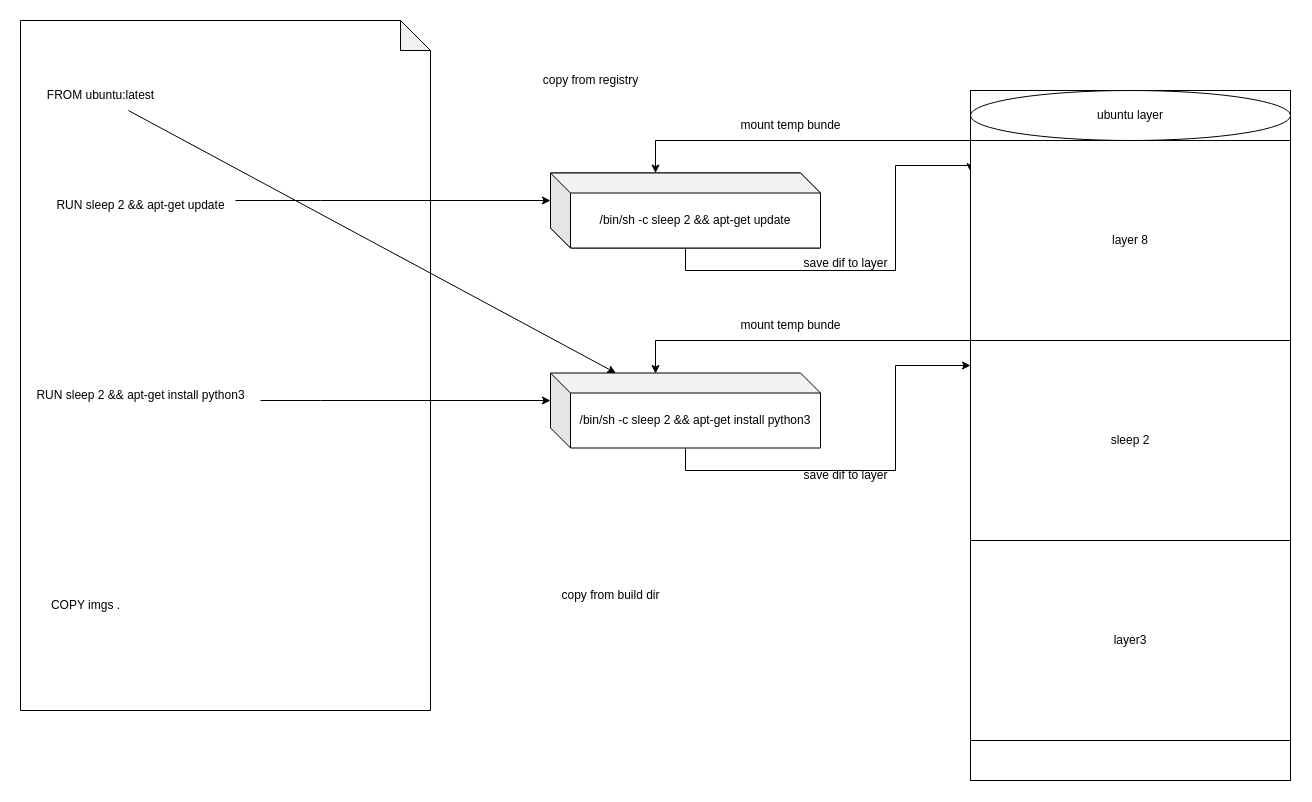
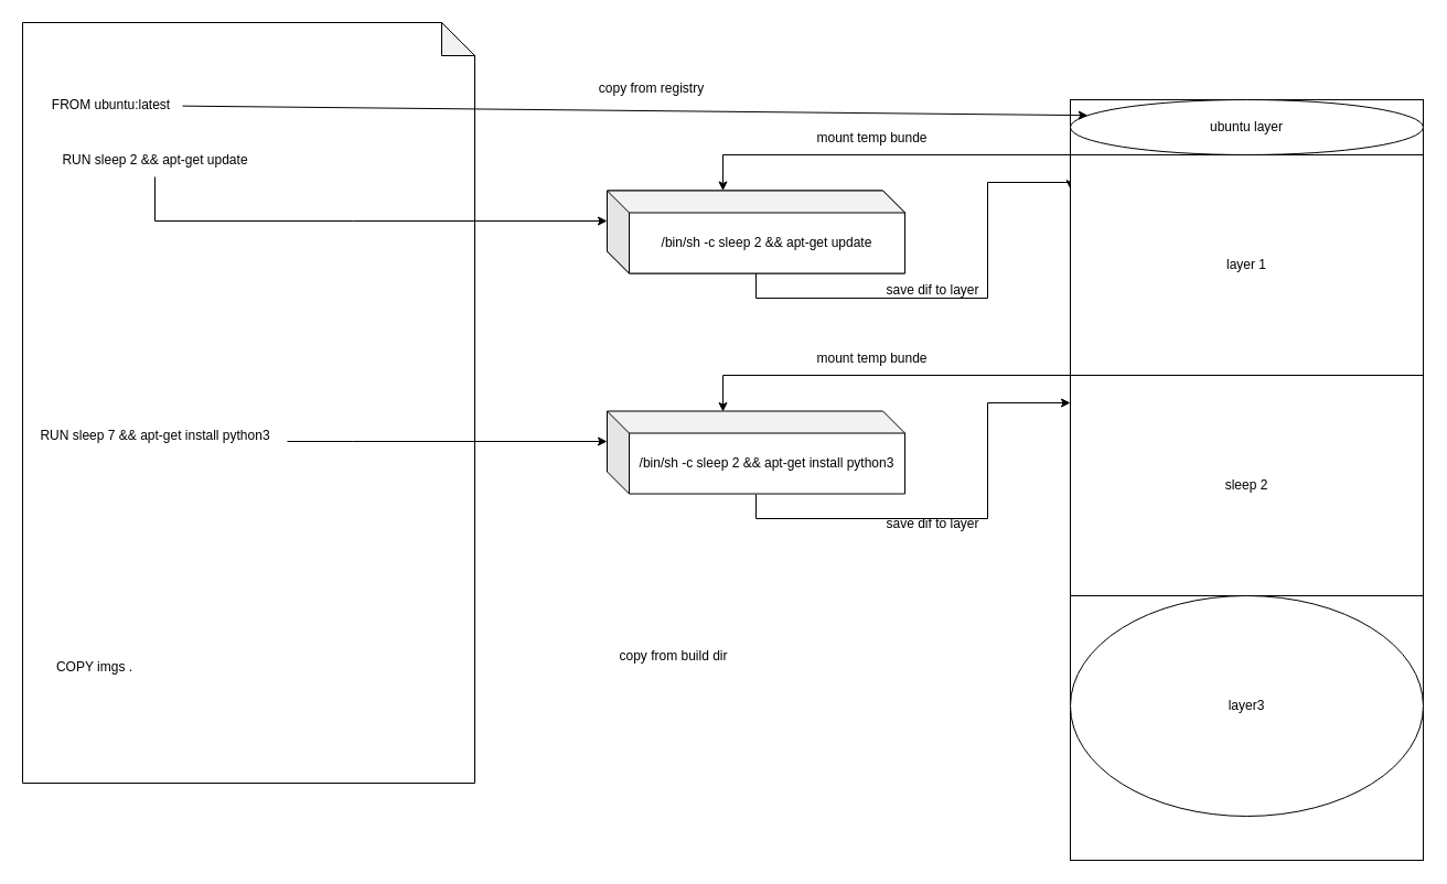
- <mxCell id="12" value="RUN sleep 2 &amp;amp;&amp;amp; apt-get update" style="text;html=1;align=center;verticalAlign=middle;resizable=0;points=[];autosize=1;strokeColor=none;fillColor=none;" vertex="1" parent="1"><mxGeometry x="45" y="190" width="190" height="30" as="geometry" /></mxCell>
+ <mxCell id="12" value="RUN sleep 2 &amp;amp;&amp;amp; apt-get update" style="text;html=1;align=center;verticalAlign=middle;resizable=0;points=[];autosize=1;strokeColor=none;fillColor=none;" vertex="1" parent="1"><mxGeometry x="45" y="130" width="190" height="30" as="geometry" /></mxCell>
- <mxCell id="9" value="" style="endArrow=classic;html=1;rounded=0;" edge="1" parent="1" source="8" target="22"><mxGeometry width="50" height="50" relative="1" as="geometry"><mxPoint x="870" y="250" as="sourcePoint" /><mxPoint x="920" y="200" as="targetPoint" /></mxGeometry></mxCell>
+ <mxCell id="9" value="" style="endArrow=classic;html=1;rounded=0;entryX=0;entryY=0.25;entryDx=0;entryDy=0;" edge="1" parent="1" source="8" target="7"><mxGeometry width="50" height="50" relative="1" as="geometry"><mxPoint x="870" y="250" as="sourcePoint" /><mxPoint x="920" y="200" as="targetPoint" /></mxGeometry></mxCell>
- <mxCell id="14" value="layer 8" style="rounded=0;whiteSpace=wrap;html=1;" vertex="1" parent="1"><mxGeometry x="970" y="140" width="320" height="200" as="geometry" /></mxCell>
+ <mxCell id="14" value="layer 1" style="rounded=0;whiteSpace=wrap;html=1;" vertex="1" parent="1"><mxGeometry x="970" y="140" width="320" height="200" as="geometry" /></mxCell>
- <mxCell id="16" value="RUN sleep 2 &amp;amp;&amp;amp; apt-get install python3" style="text;html=1;align=center;verticalAlign=middle;resizable=0;points=[];autosize=1;strokeColor=none;fillColor=none;" vertex="1" parent="1"><mxGeometry x="25" y="380" width="230" height="30" as="geometry" /></mxCell>
+ <mxCell id="16" value="RUN sleep 7 &amp;amp;&amp;amp; apt-get install python3" style="text;html=1;align=center;verticalAlign=middle;resizable=0;points=[];autosize=1;strokeColor=none;fillColor=none;" vertex="1" parent="1"><mxGeometry x="25" y="380" width="230" height="30" as="geometry" /></mxCell>
- <mxCell id="24" value="layer3" style="rounded=0;whiteSpace=wrap;html=1;" vertex="1" parent="1"><mxGeometry x="970" y="540" width="320" height="200" as="geometry" /></mxCell>
+ <mxCell id="24" value="layer3" style="ellipse;whiteSpace=wrap;html=1;" vertex="1" parent="1"><mxGeometry x="970" y="540" width="320" height="200" as="geometry" /></mxCell>
